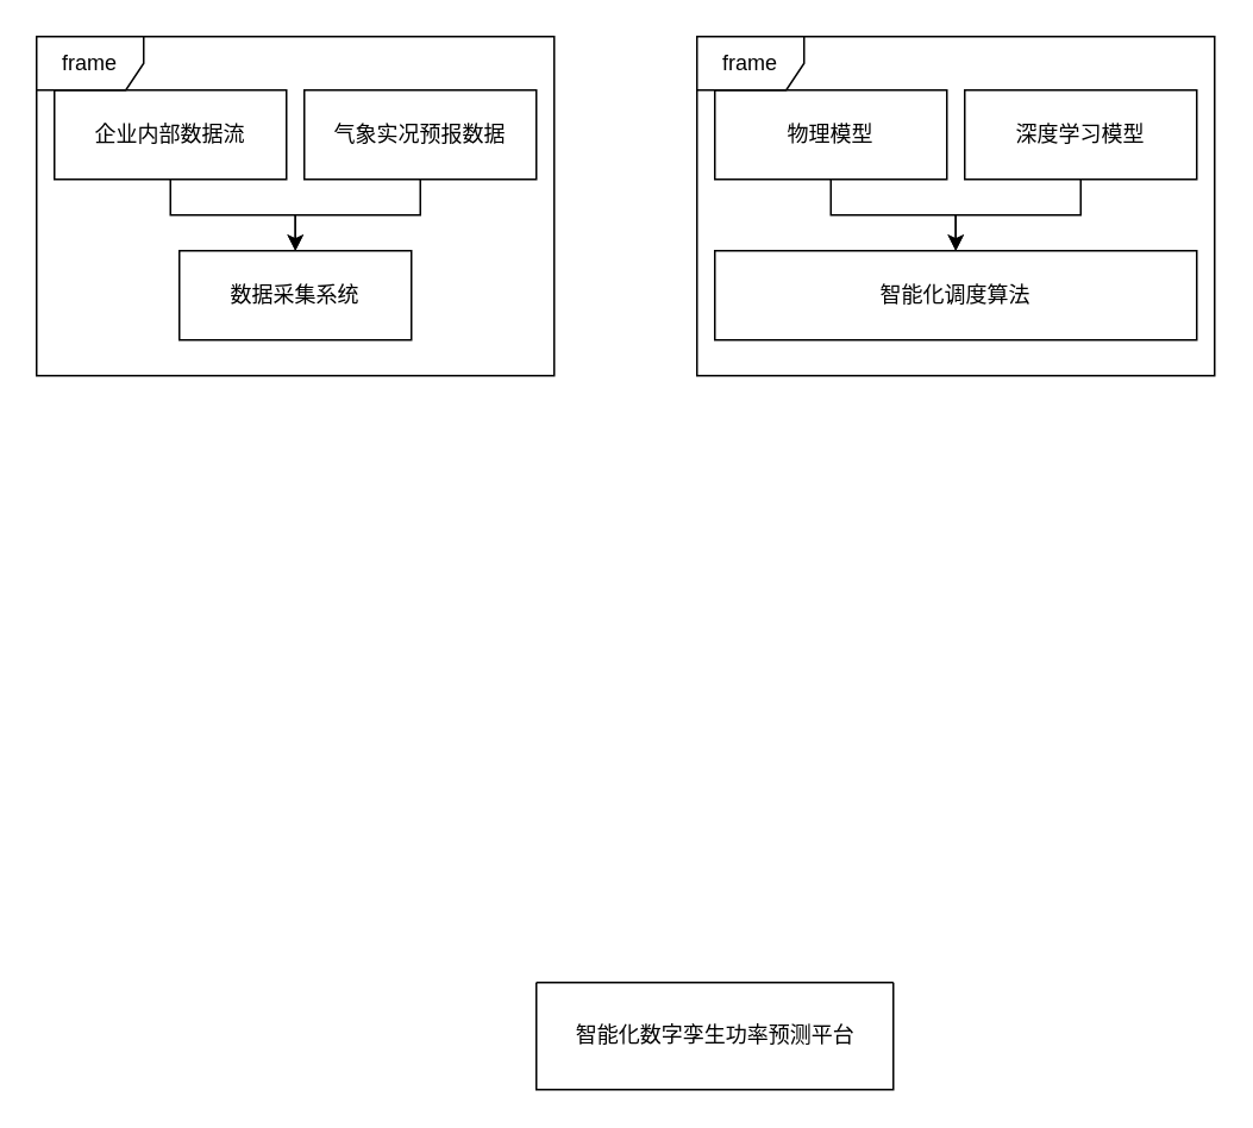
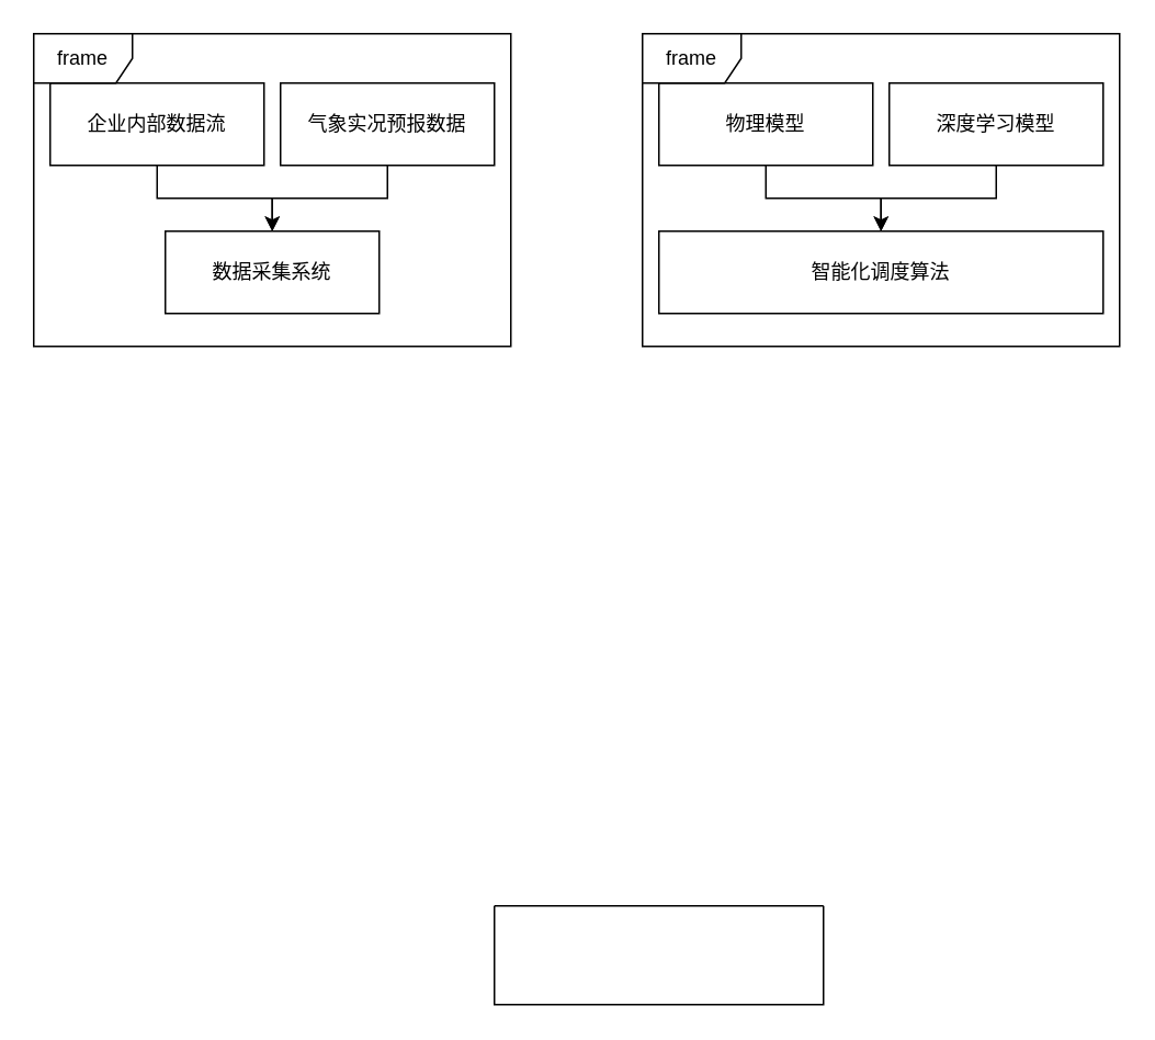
- <mxCell id="3" value="智能化数字孪生功率预测平台" style="text;html=1;align=center;verticalAlign=middle;resizable=0;points=[];autosize=1;strokeColor=none;fillColor=none;" vertex="1" parent="2"><mxGeometry x="10" y="15" width="180" height="30" as="geometry" /></mxCell>
